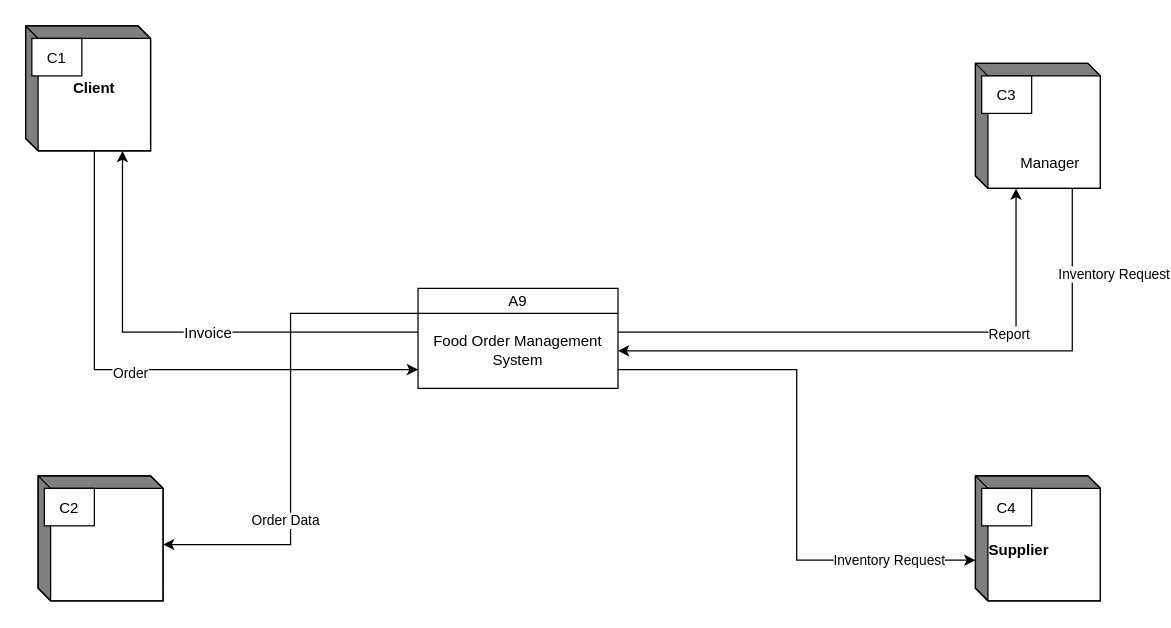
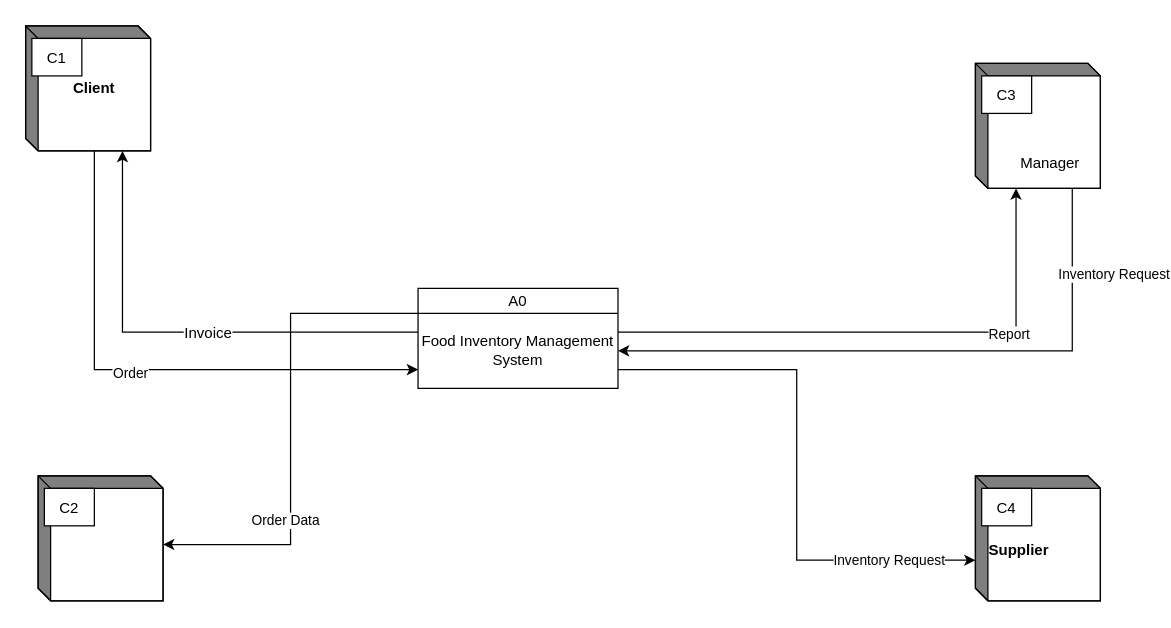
- <mxCell id="2" value="А9" style="swimlane;fontStyle=0;childLayout=stackLayout;horizontal=1;startSize=20;fillColor=#ffffff;horizontalStack=0;resizeParent=1;resizeParentMax=0;resizeLast=0;collapsible=0;marginBottom=0;swimlaneFillColor=#ffffff;" parent="1" vertex="1"><mxGeometry x="334" y="230" width="160" height="80" as="geometry" /></mxCell>
+ <mxCell id="2" value="А0" style="swimlane;fontStyle=0;childLayout=stackLayout;horizontal=1;startSize=20;fillColor=#ffffff;horizontalStack=0;resizeParent=1;resizeParentMax=0;resizeLast=0;collapsible=0;marginBottom=0;swimlaneFillColor=#ffffff;" parent="1" vertex="1"><mxGeometry x="334" y="230" width="160" height="80" as="geometry" /></mxCell>
- <mxCell id="3" value="Food Order Management System" style="text;html=1;align=center;verticalAlign=middle;whiteSpace=wrap;rounded=0;" parent="2" vertex="1"><mxGeometry y="20" width="160" height="60" as="geometry" /></mxCell>
+ <mxCell id="3" value="Food Inventory Management System" style="text;html=1;align=center;verticalAlign=middle;whiteSpace=wrap;rounded=0;" parent="2" vertex="1"><mxGeometry y="20" width="160" height="60" as="geometry" /></mxCell>
